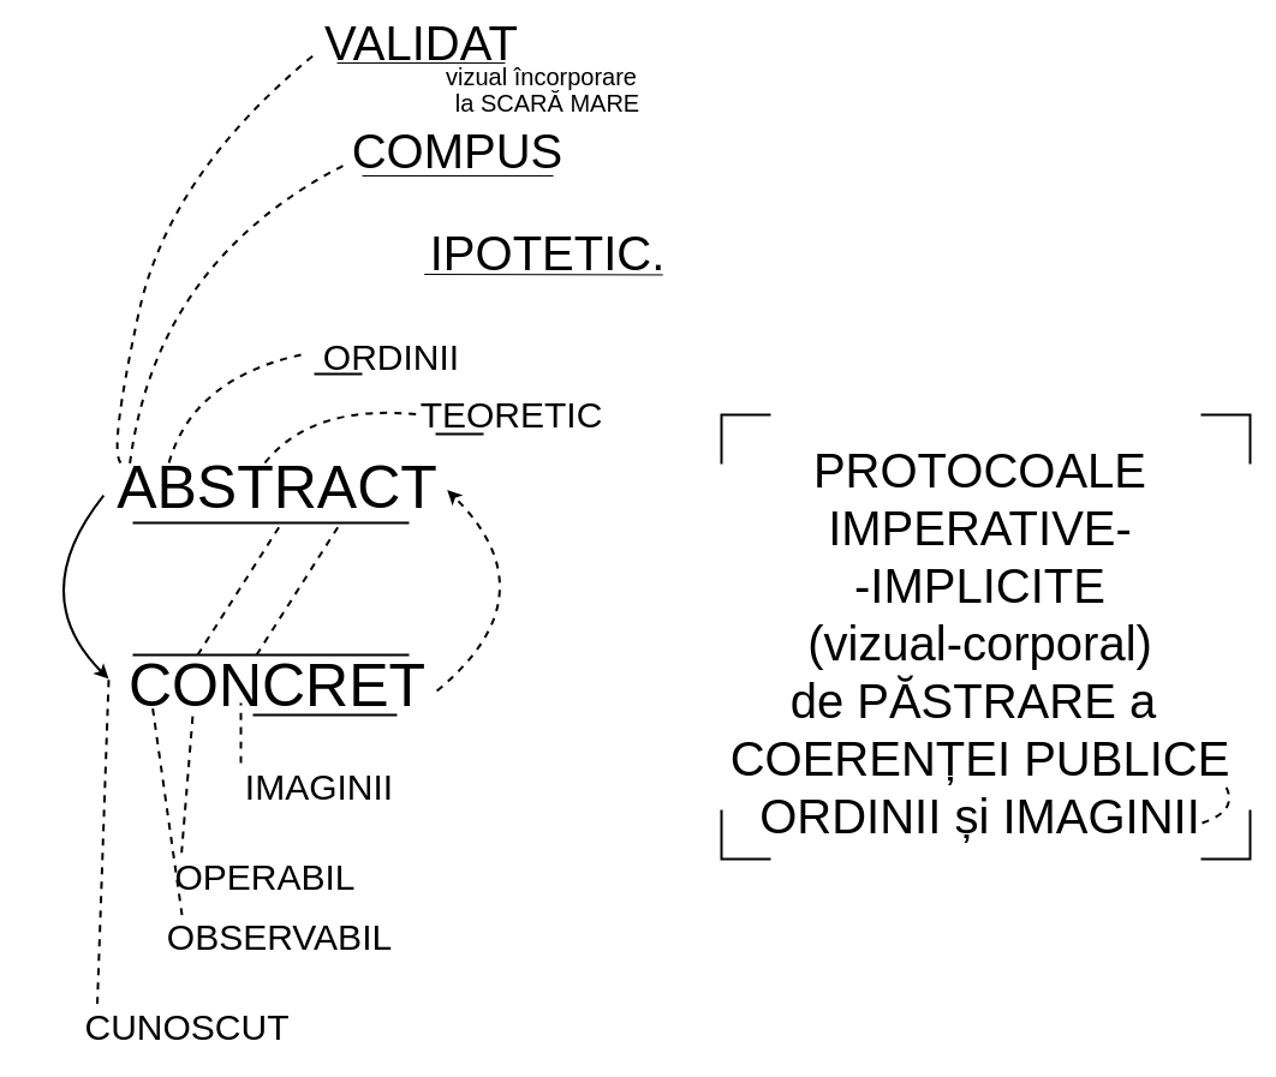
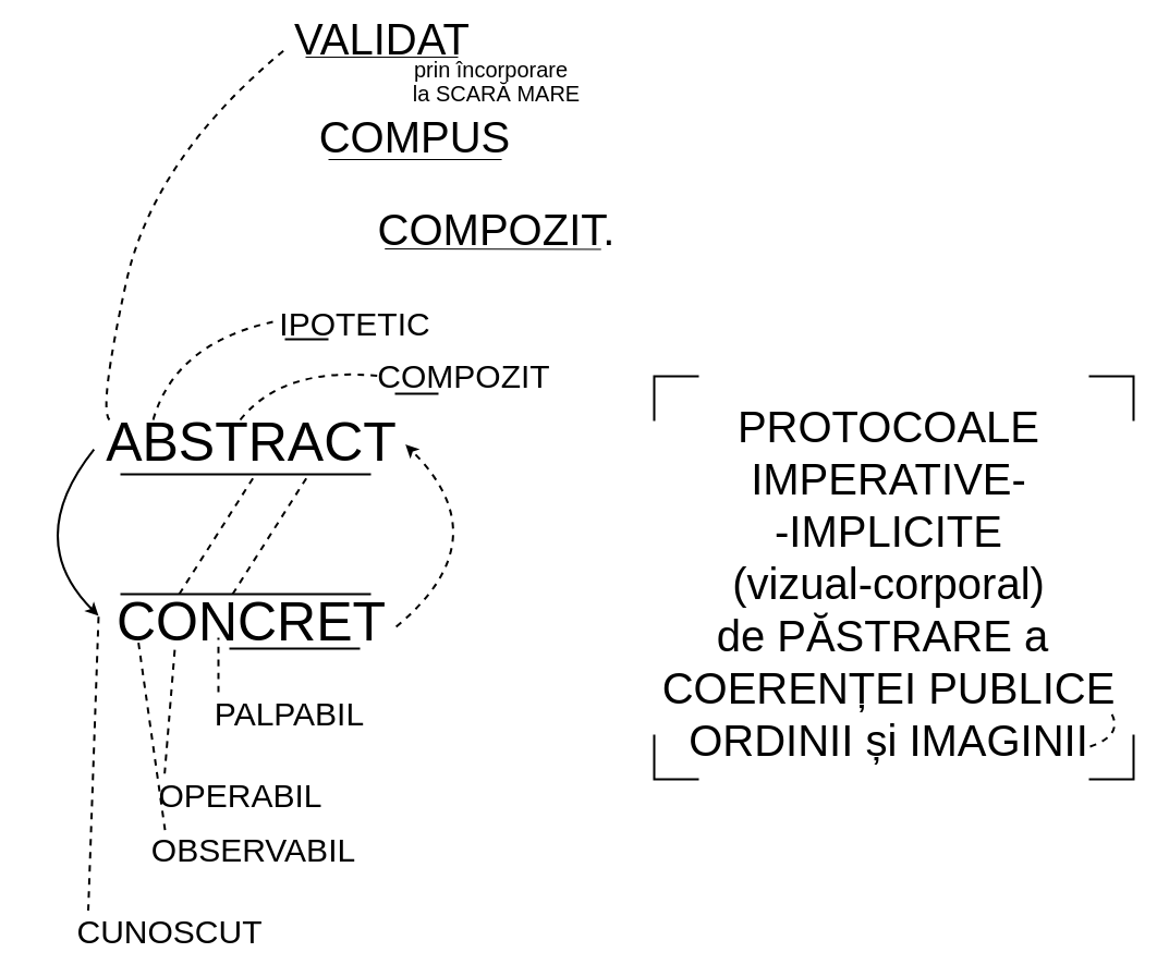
- <mxCell id="5" value="&lt;font style=&quot;font-size: 20px&quot;&gt;vizual încorporare&lt;br&gt;&lt;br&gt;&lt;/font&gt;" style="text;html=1;align=center;verticalAlign=middle;resizable=0;points=[];autosize=1;strokeColor=none;fillColor=none;fontSize=40;" parent="1" vertex="1"><mxGeometry x="370" y="20" width="160" height="120" as="geometry" /></mxCell>
+ <mxCell id="5" value="&lt;font style=&quot;font-size: 20px&quot;&gt;prin încorporare&lt;br&gt;&lt;br&gt;&lt;/font&gt;" style="text;html=1;align=center;verticalAlign=middle;resizable=0;points=[];autosize=1;strokeColor=none;fillColor=none;fontSize=40;" parent="1" vertex="1"><mxGeometry x="370" y="20" width="160" height="120" as="geometry" /></mxCell>
- <mxCell id="4" value="IPOTETIC." style="text;html=1;align=center;verticalAlign=middle;resizable=0;points=[];autosize=1;strokeColor=none;fillColor=none;fontSize=40;" parent="1" vertex="1"><mxGeometry x="340" y="185" width="230" height="50" as="geometry" /></mxCell>
+ <mxCell id="4" value="COMPOZIT." style="text;html=1;align=center;verticalAlign=middle;resizable=0;points=[];autosize=1;strokeColor=none;fillColor=none;fontSize=40;" parent="1" vertex="1"><mxGeometry x="340" y="185" width="230" height="50" as="geometry" /></mxCell>
- <mxCell id="19" value="" style="endArrow=none;dashed=1;html=1;fontSize=30;strokeWidth=2;entryX=0.026;entryY=0.7;entryDx=0;entryDy=0;entryPerimeter=0;curved=1;exitX=0.063;exitY=0.007;exitDx=0;exitDy=0;exitPerimeter=0;" parent="1" source="10" target="3" edge="1"><mxGeometry width="50" height="50" relative="1" as="geometry"><mxPoint y="375" as="sourcePoint" x="120" /><mxPoint x="270.72" y="55.29" as="targetPoint" /><Array as="points"><mxPoint x="130" y="215" /></Array></mxGeometry></mxCell>
- <mxCell id="12" value="&lt;span style=&quot;font-size: 30px&quot;&gt;ORDINII&lt;/span&gt;" style="text;html=1;align=center;verticalAlign=middle;resizable=0;points=[];autosize=1;strokeColor=none;fillColor=none;fontSize=50;" parent="1" vertex="1"><mxGeometry x="250" y="255" width="150" height="70" as="geometry" /></mxCell>
+ <mxCell id="12" value="&lt;span style=&quot;font-size: 30px&quot;&gt;IPOTETIC&lt;/span&gt;" style="text;html=1;align=center;verticalAlign=middle;resizable=0;points=[];autosize=1;strokeColor=none;fillColor=none;fontSize=50;" parent="1" vertex="1"><mxGeometry x="250" y="255" width="150" height="70" as="geometry" /></mxCell>
- <mxCell id="13" value="TEORETIC" style="text;html=1;align=center;verticalAlign=middle;resizable=0;points=[];autosize=1;strokeColor=none;fillColor=none;fontSize=30;" parent="1" vertex="1"><mxGeometry x="340" y="325" width="170" height="40" as="geometry" /></mxCell>
+ <mxCell id="13" value="COMPOZIT" style="text;html=1;align=center;verticalAlign=middle;resizable=0;points=[];autosize=1;strokeColor=none;fillColor=none;fontSize=30;" parent="1" vertex="1"><mxGeometry x="340" y="325" width="170" height="40" as="geometry" /></mxCell>
- <mxCell id="26" value="IMAGINII" style="text;html=1;align=center;verticalAlign=middle;resizable=0;points=[];autosize=1;strokeColor=none;fillColor=none;fontSize=30;" parent="1" vertex="1"><mxGeometry x="190" y="635" width="150" height="40" as="geometry" /></mxCell>
+ <mxCell id="26" value="PALPABIL" style="text;html=1;align=center;verticalAlign=middle;resizable=0;points=[];autosize=1;strokeColor=none;fillColor=none;fontSize=30;" parent="1" vertex="1"><mxGeometry x="190" y="635" width="150" height="40" as="geometry" /></mxCell>
